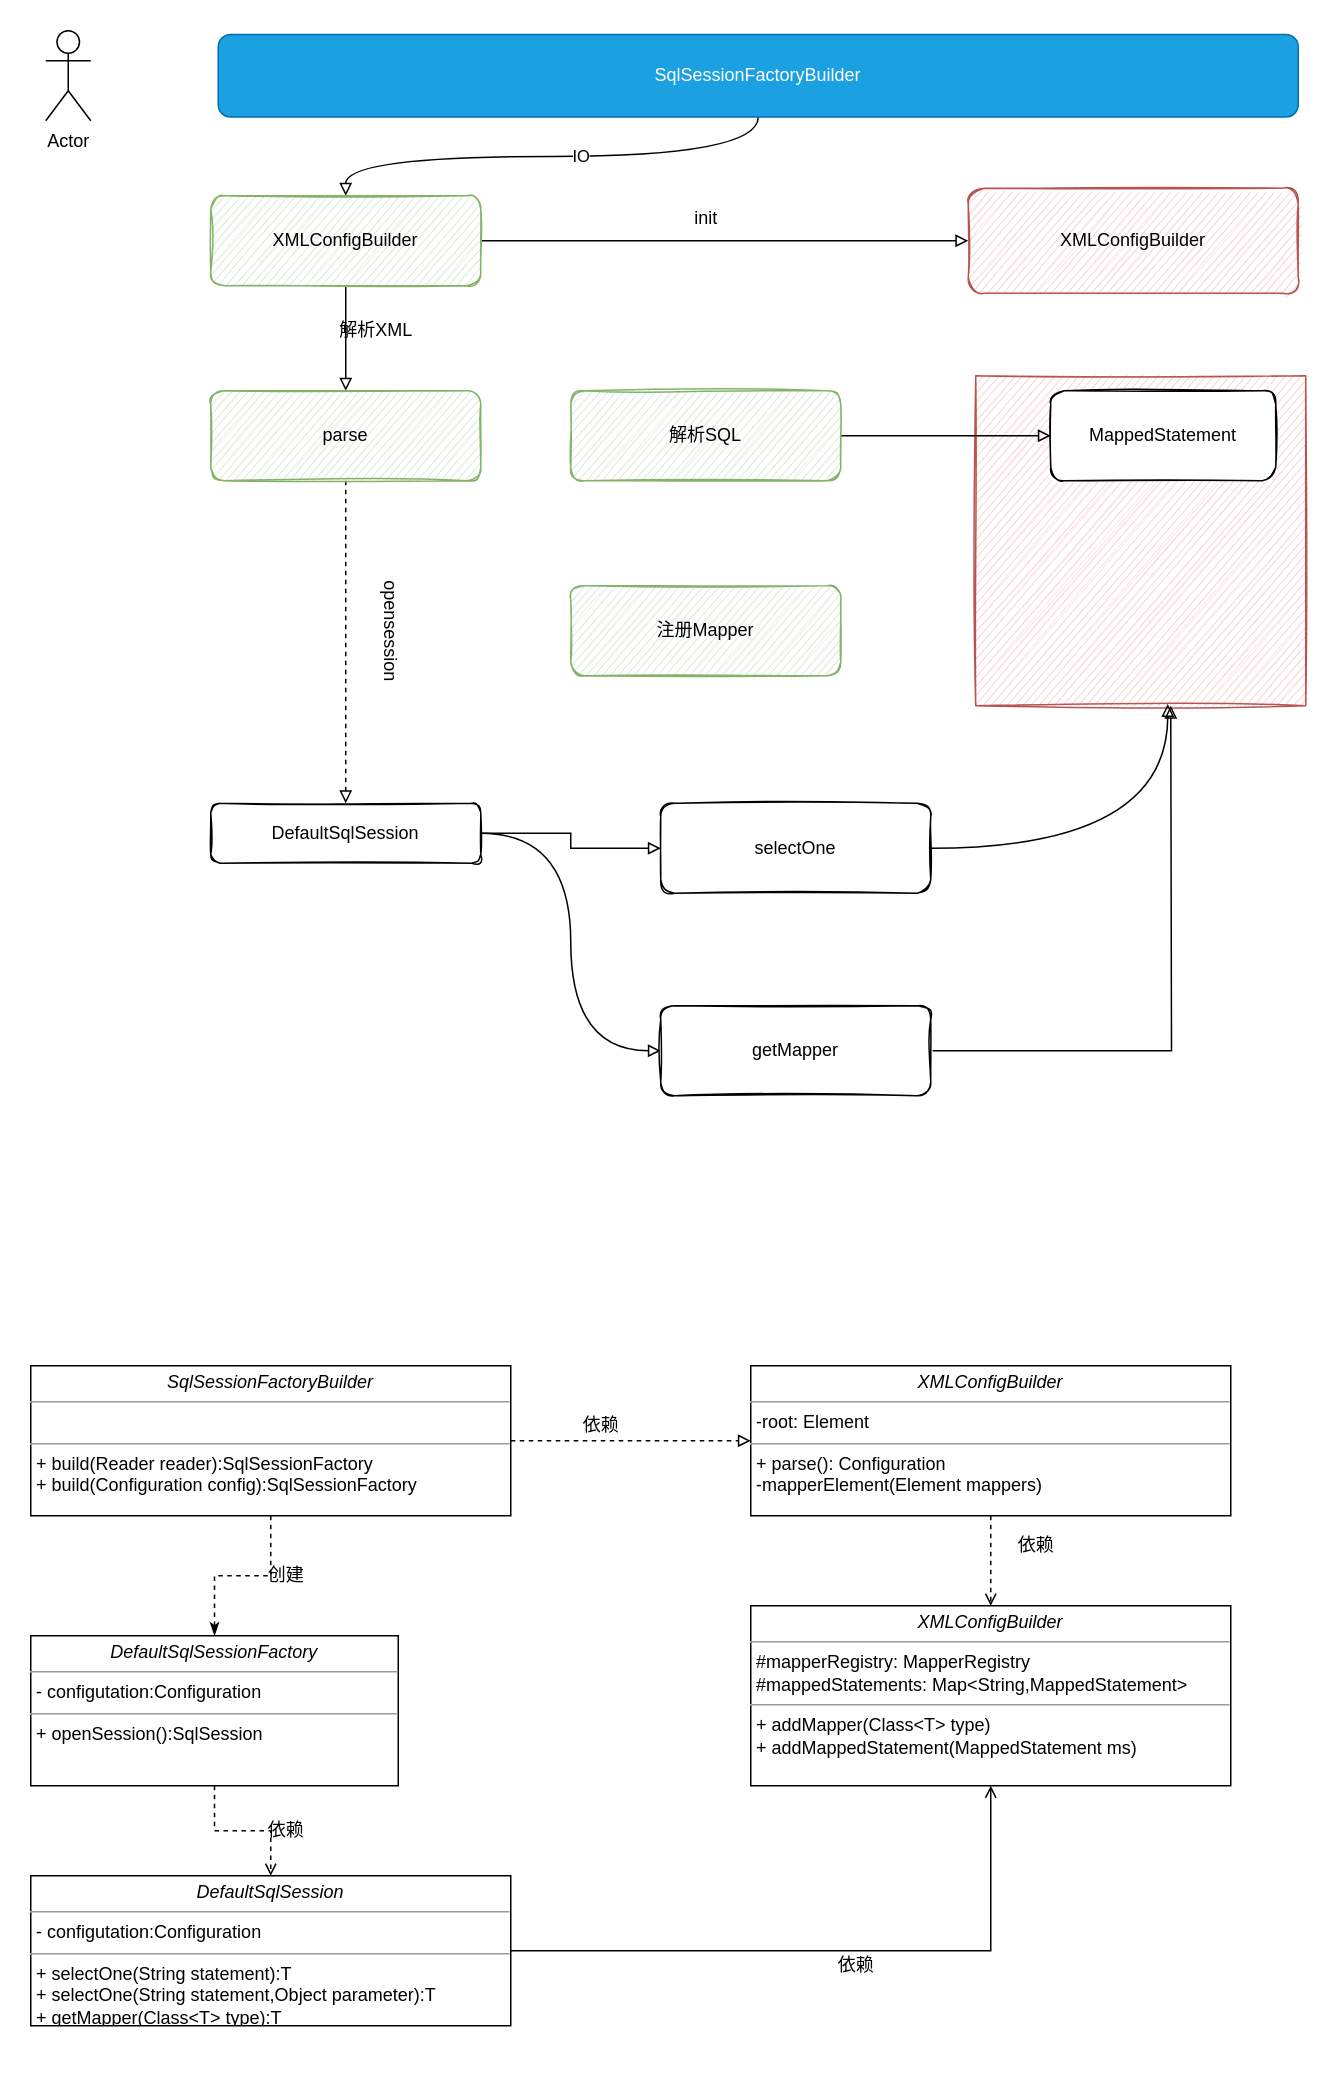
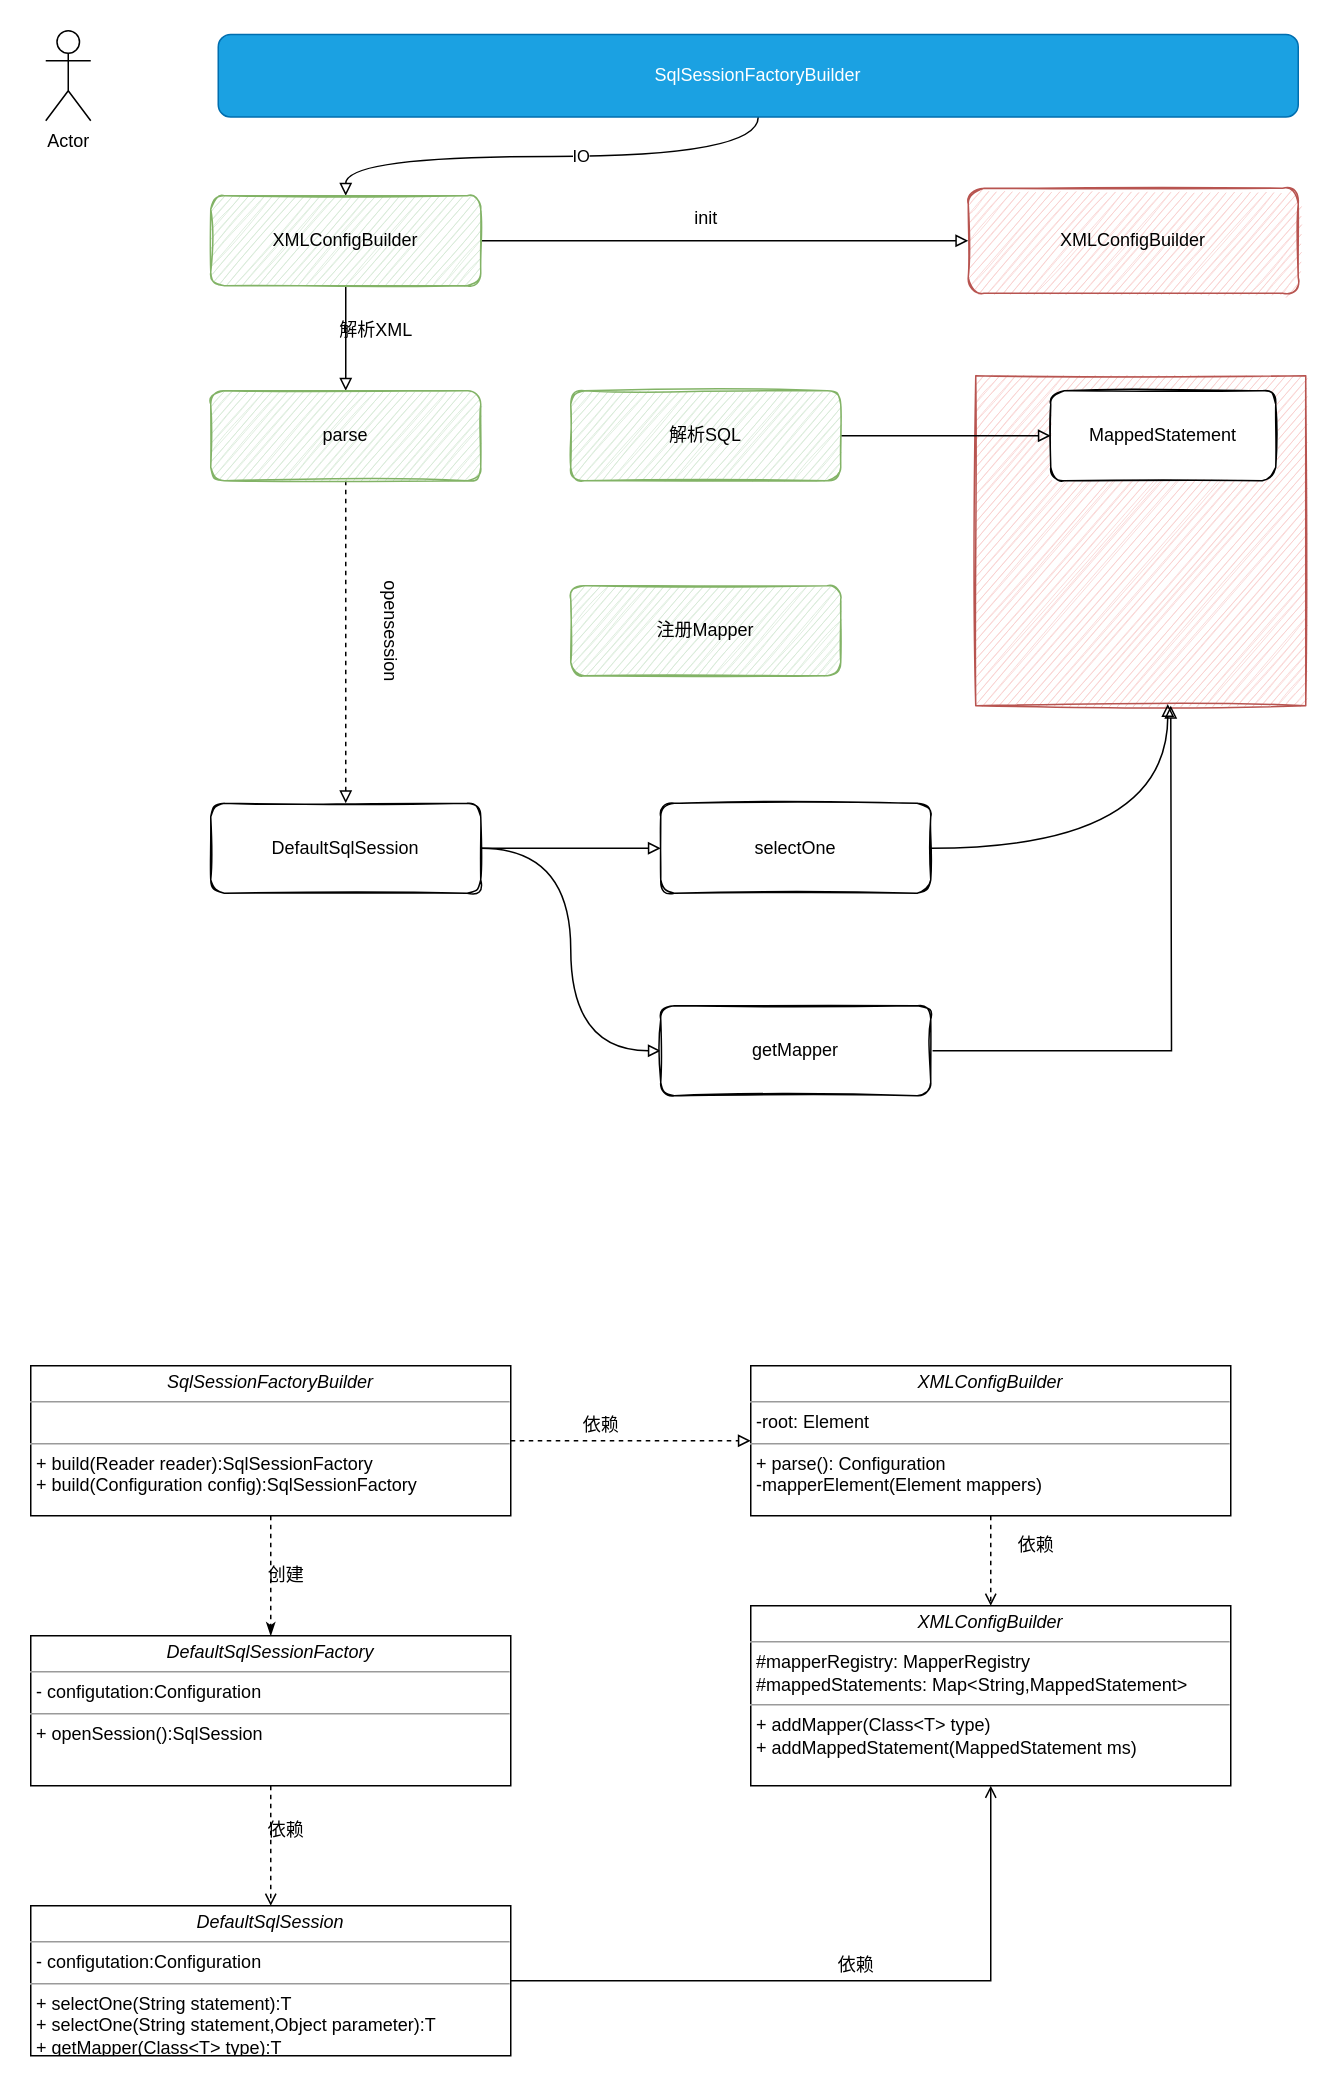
- <mxCell id="21" value="DefaultSqlSession" style="rounded=1;whiteSpace=wrap;html=1;sketch=1;" vertex="1" parent="1"><mxGeometry x="140" y="535" width="180" height="40" as="geometry" /></mxCell>
+ <mxCell id="21" value="DefaultSqlSession" style="rounded=1;whiteSpace=wrap;html=1;sketch=1;" vertex="1" parent="1"><mxGeometry x="140" y="535" width="180" height="60" as="geometry" /></mxCell>
- <mxCell id="34" value="&lt;p style=&quot;margin:0px;margin-top:4px;text-align:center;&quot;&gt;&lt;i&gt;DefaultSqlSessionFactory&lt;/i&gt;&lt;/p&gt;&lt;hr size=&quot;1&quot;&gt;&lt;p style=&quot;margin:0px;margin-left:4px;&quot;&gt;- configutation:Configuration&lt;/p&gt;&lt;hr size=&quot;1&quot;&gt;&lt;p style=&quot;margin:0px;margin-left:4px;&quot;&gt;+ openSession():SqlSession&lt;/p&gt;" style="verticalAlign=top;align=left;overflow=fill;fontSize=12;fontFamily=Helvetica;html=1;rounded=0;shadow=0;glass=0;sketch=0;gradientColor=none;" vertex="1" parent="1"><mxGeometry x="20" y="1090" width="245" height="100" as="geometry" /></mxCell>
+ <mxCell id="34" value="&lt;p style=&quot;margin:0px;margin-top:4px;text-align:center;&quot;&gt;&lt;i&gt;DefaultSqlSessionFactory&lt;/i&gt;&lt;/p&gt;&lt;hr size=&quot;1&quot;&gt;&lt;p style=&quot;margin:0px;margin-left:4px;&quot;&gt;- configutation:Configuration&lt;/p&gt;&lt;hr size=&quot;1&quot;&gt;&lt;p style=&quot;margin:0px;margin-left:4px;&quot;&gt;+ openSession():SqlSession&lt;/p&gt;" style="verticalAlign=top;align=left;overflow=fill;fontSize=12;fontFamily=Helvetica;html=1;rounded=0;shadow=0;glass=0;sketch=0;gradientColor=none;" vertex="1" parent="1"><mxGeometry x="20" y="1090" width="320" height="100" as="geometry" /></mxCell>
- <mxCell id="38" value="&lt;p style=&quot;margin:0px;margin-top:4px;text-align:center;&quot;&gt;&lt;i&gt;DefaultSqlSession&lt;/i&gt;&lt;/p&gt;&lt;hr size=&quot;1&quot;&gt;&lt;p style=&quot;margin:0px;margin-left:4px;&quot;&gt;- configutation:Configuration&lt;/p&gt;&lt;hr size=&quot;1&quot;&gt;&lt;p style=&quot;margin:0px;margin-left:4px;&quot;&gt;+ selectOne(String statement):T&lt;/p&gt;&lt;p style=&quot;margin:0px;margin-left:4px;&quot;&gt;+ selectOne(String statement,Object parameter):T&lt;/p&gt;&lt;p style=&quot;margin:0px;margin-left:4px;&quot;&gt;+ getMapper(Class&amp;lt;T&amp;gt; type):T&lt;/p&gt;" style="verticalAlign=top;align=left;overflow=fill;fontSize=12;fontFamily=Helvetica;html=1;rounded=0;shadow=0;glass=0;sketch=0;gradientColor=none;" vertex="1" parent="1"><mxGeometry x="20" y="1250" width="320" height="100" as="geometry" /></mxCell>
+ <mxCell id="38" value="&lt;p style=&quot;margin:0px;margin-top:4px;text-align:center;&quot;&gt;&lt;i&gt;DefaultSqlSession&lt;/i&gt;&lt;/p&gt;&lt;hr size=&quot;1&quot;&gt;&lt;p style=&quot;margin:0px;margin-left:4px;&quot;&gt;- configutation:Configuration&lt;/p&gt;&lt;hr size=&quot;1&quot;&gt;&lt;p style=&quot;margin:0px;margin-left:4px;&quot;&gt;+ selectOne(String statement):T&lt;/p&gt;&lt;p style=&quot;margin:0px;margin-left:4px;&quot;&gt;+ selectOne(String statement,Object parameter):T&lt;/p&gt;&lt;p style=&quot;margin:0px;margin-left:4px;&quot;&gt;+ getMapper(Class&amp;lt;T&amp;gt; type):T&lt;/p&gt;" style="verticalAlign=top;align=left;overflow=fill;fontSize=12;fontFamily=Helvetica;html=1;rounded=0;shadow=0;glass=0;sketch=0;gradientColor=none;" vertex="1" parent="1"><mxGeometry x="20" y="1270" width="320" height="100" as="geometry" /></mxCell>
